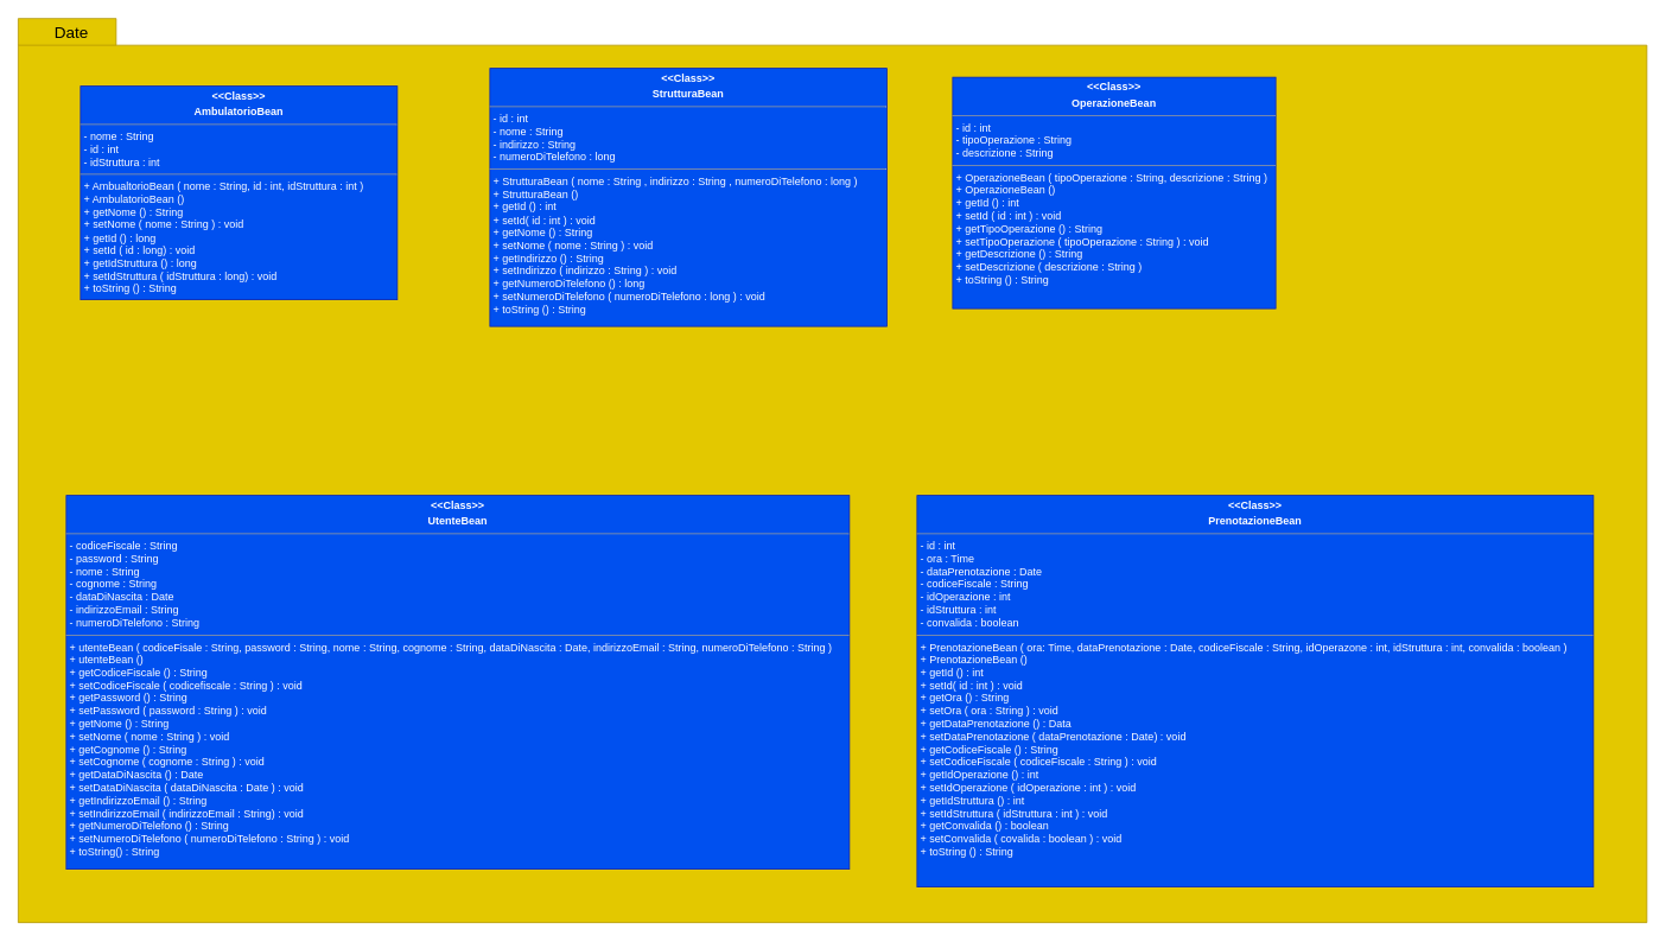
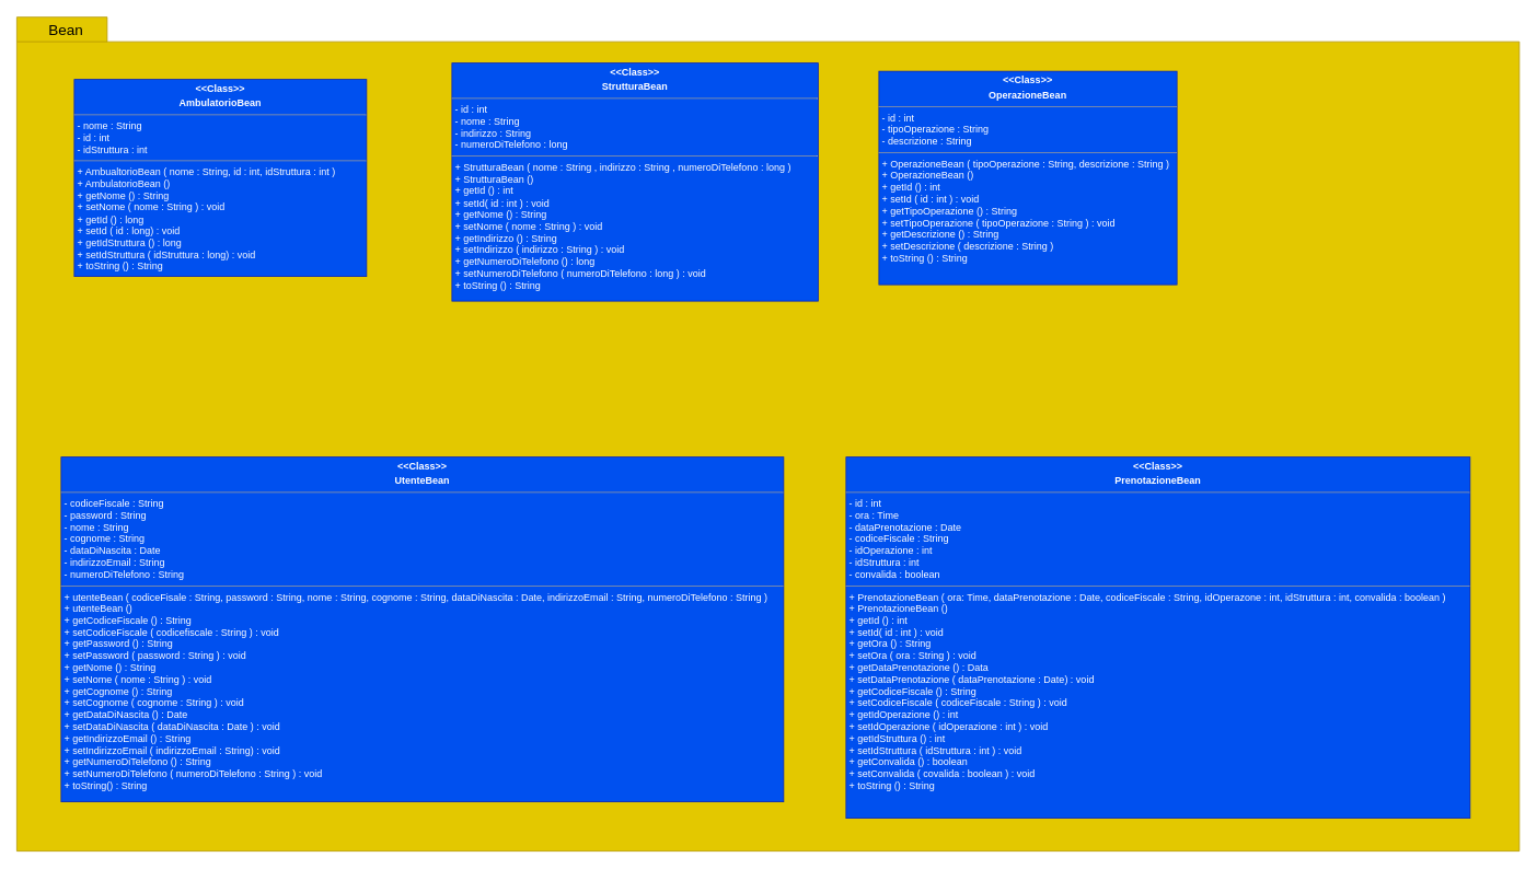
- <mxCell id="3" value="&lt;font style=&quot;font-size: 18px&quot;&gt;Date&lt;/font&gt;" style="text;html=1;strokeColor=none;fillColor=none;align=center;verticalAlign=middle;whiteSpace=wrap;rounded=0;" parent="1" vertex="1"><mxGeometry x="60" y="26" width="40" height="20" as="geometry" /></mxCell>
+ <mxCell id="3" value="&lt;font style=&quot;font-size: 18px&quot;&gt;Bean&lt;/font&gt;" style="text;html=1;strokeColor=none;fillColor=none;align=center;verticalAlign=middle;whiteSpace=wrap;rounded=0;" parent="1" vertex="1"><mxGeometry x="60" y="26" width="40" height="20" as="geometry" /></mxCell>
